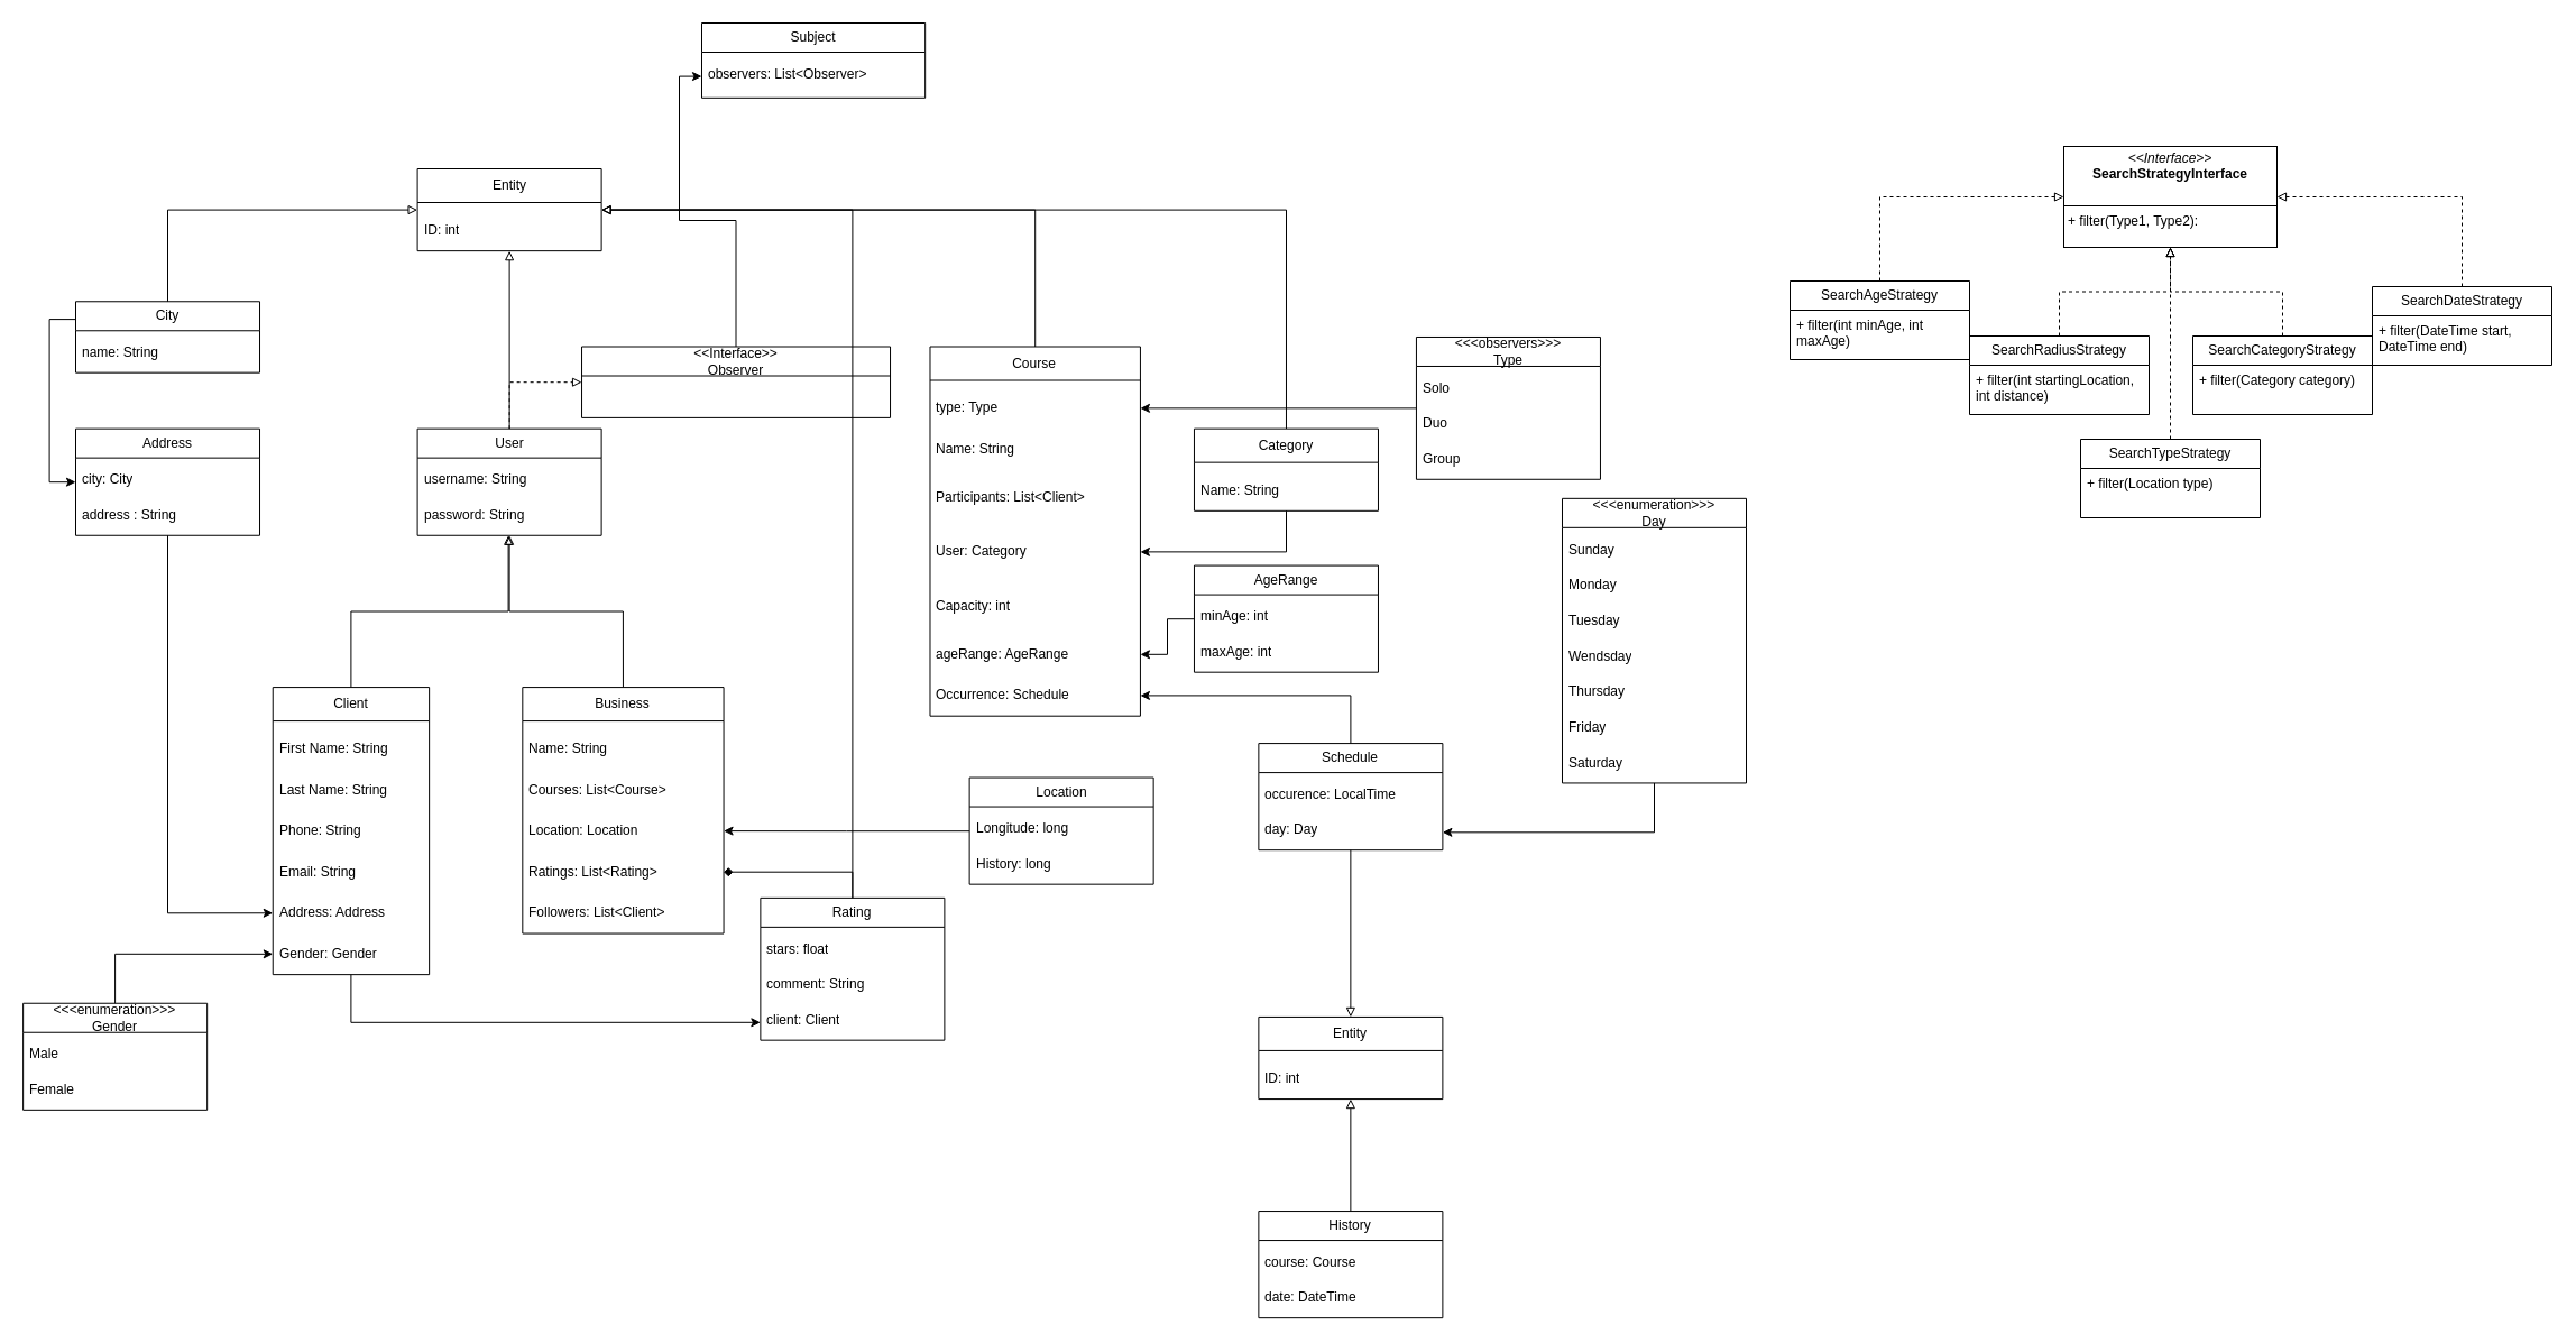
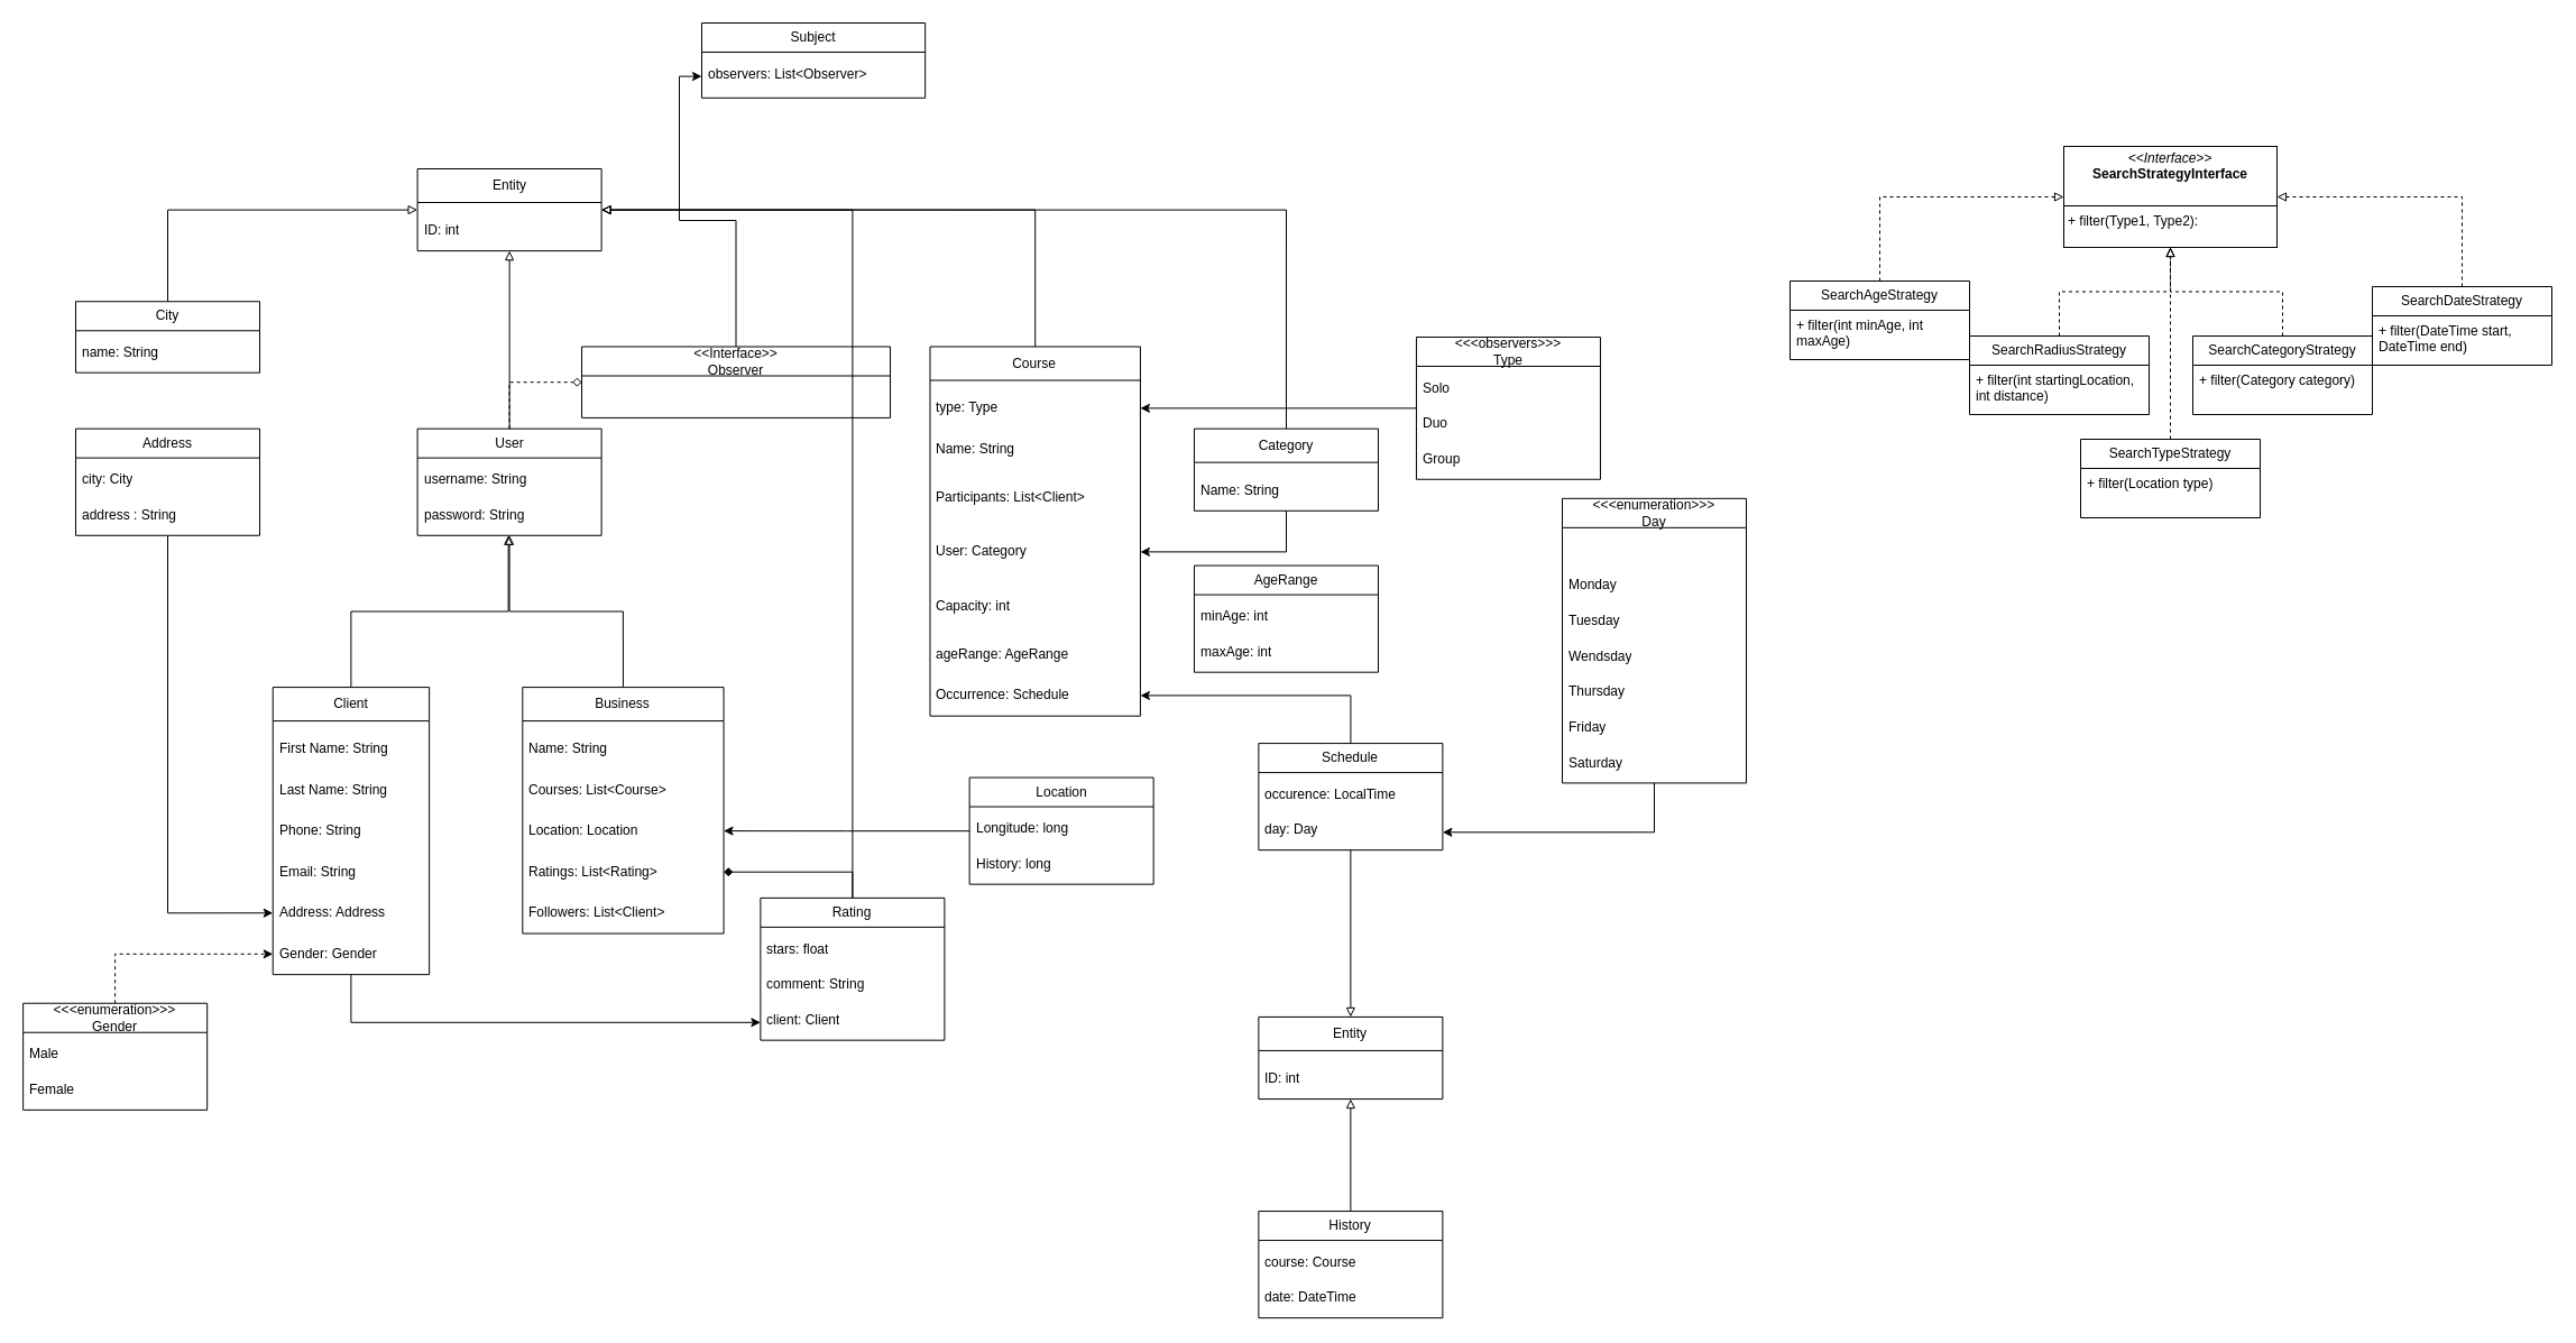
- <mxCell id="21" style="edgeStyle=orthogonalEdgeStyle;rounded=0;orthogonalLoop=1;jettySize=auto;html=1;entryX=0;entryY=0.5;entryDx=0;entryDy=0;dashed=1;endArrow=block;endFill=0;exitX=0.5;exitY=0;exitDx=0;exitDy=0;" edge="1" parent="1" source="30" target="57"><mxGeometry relative="1" as="geometry" /></mxCell>
+ <mxCell id="21" style="edgeStyle=orthogonalEdgeStyle;rounded=0;orthogonalLoop=1;jettySize=auto;html=1;entryX=0;entryY=0.5;entryDx=0;entryDy=0;dashed=1;endArrow=diamond;endFill=0;exitX=0.5;exitY=0;exitDx=0;exitDy=0;" edge="1" parent="1" source="30" target="57"><mxGeometry relative="1" as="geometry" /></mxCell>
- <mxCell id="37" style="edgeStyle=orthogonalEdgeStyle;rounded=0;orthogonalLoop=1;jettySize=auto;html=1;entryX=0;entryY=0.5;entryDx=0;entryDy=0;" edge="1" parent="1" source="38" target="82"><mxGeometry relative="1" as="geometry"><Array as="points"><mxPoint x="43.576" y="284.116" /><mxPoint x="43.576" y="429.206" /></Array></mxGeometry></mxCell>
- <mxCell id="92" value="Sunday" style="text;strokeColor=none;fillColor=none;align=left;verticalAlign=top;spacingLeft=4;spacingRight=4;overflow=hidden;rotatable=0;points=[[0,0.5],[1,0.5]];portConstraint=eastwest;whiteSpace=wrap;html=1;container=0;" vertex="1" parent="1"><mxGeometry x="1391.988" y="475.537" width="164.012" height="31.7" as="geometry" /></mxCell>
- <mxCell id="53" style="edgeStyle=orthogonalEdgeStyle;rounded=0;orthogonalLoop=1;jettySize=auto;html=1;entryX=1;entryY=0.5;entryDx=0;entryDy=0;" edge="1" parent="1" source="103" target="75"><mxGeometry relative="1" as="geometry" /></mxCell>
- <mxCell id="32" style="edgeStyle=orthogonalEdgeStyle;rounded=0;orthogonalLoop=1;jettySize=auto;html=1;entryX=0;entryY=0.5;entryDx=0;entryDy=0;" edge="1" parent="1" source="33" target="64"><mxGeometry relative="1" as="geometry" /></mxCell>
+ <mxCell id="32" style="edgeStyle=orthogonalEdgeStyle;rounded=0;orthogonalLoop=1;jettySize=auto;html=1;entryX=0;entryY=0.5;entryDx=0;entryDy=0;dashed=1;" edge="1" parent="1" source="33" target="64"><mxGeometry relative="1" as="geometry" /></mxCell>
